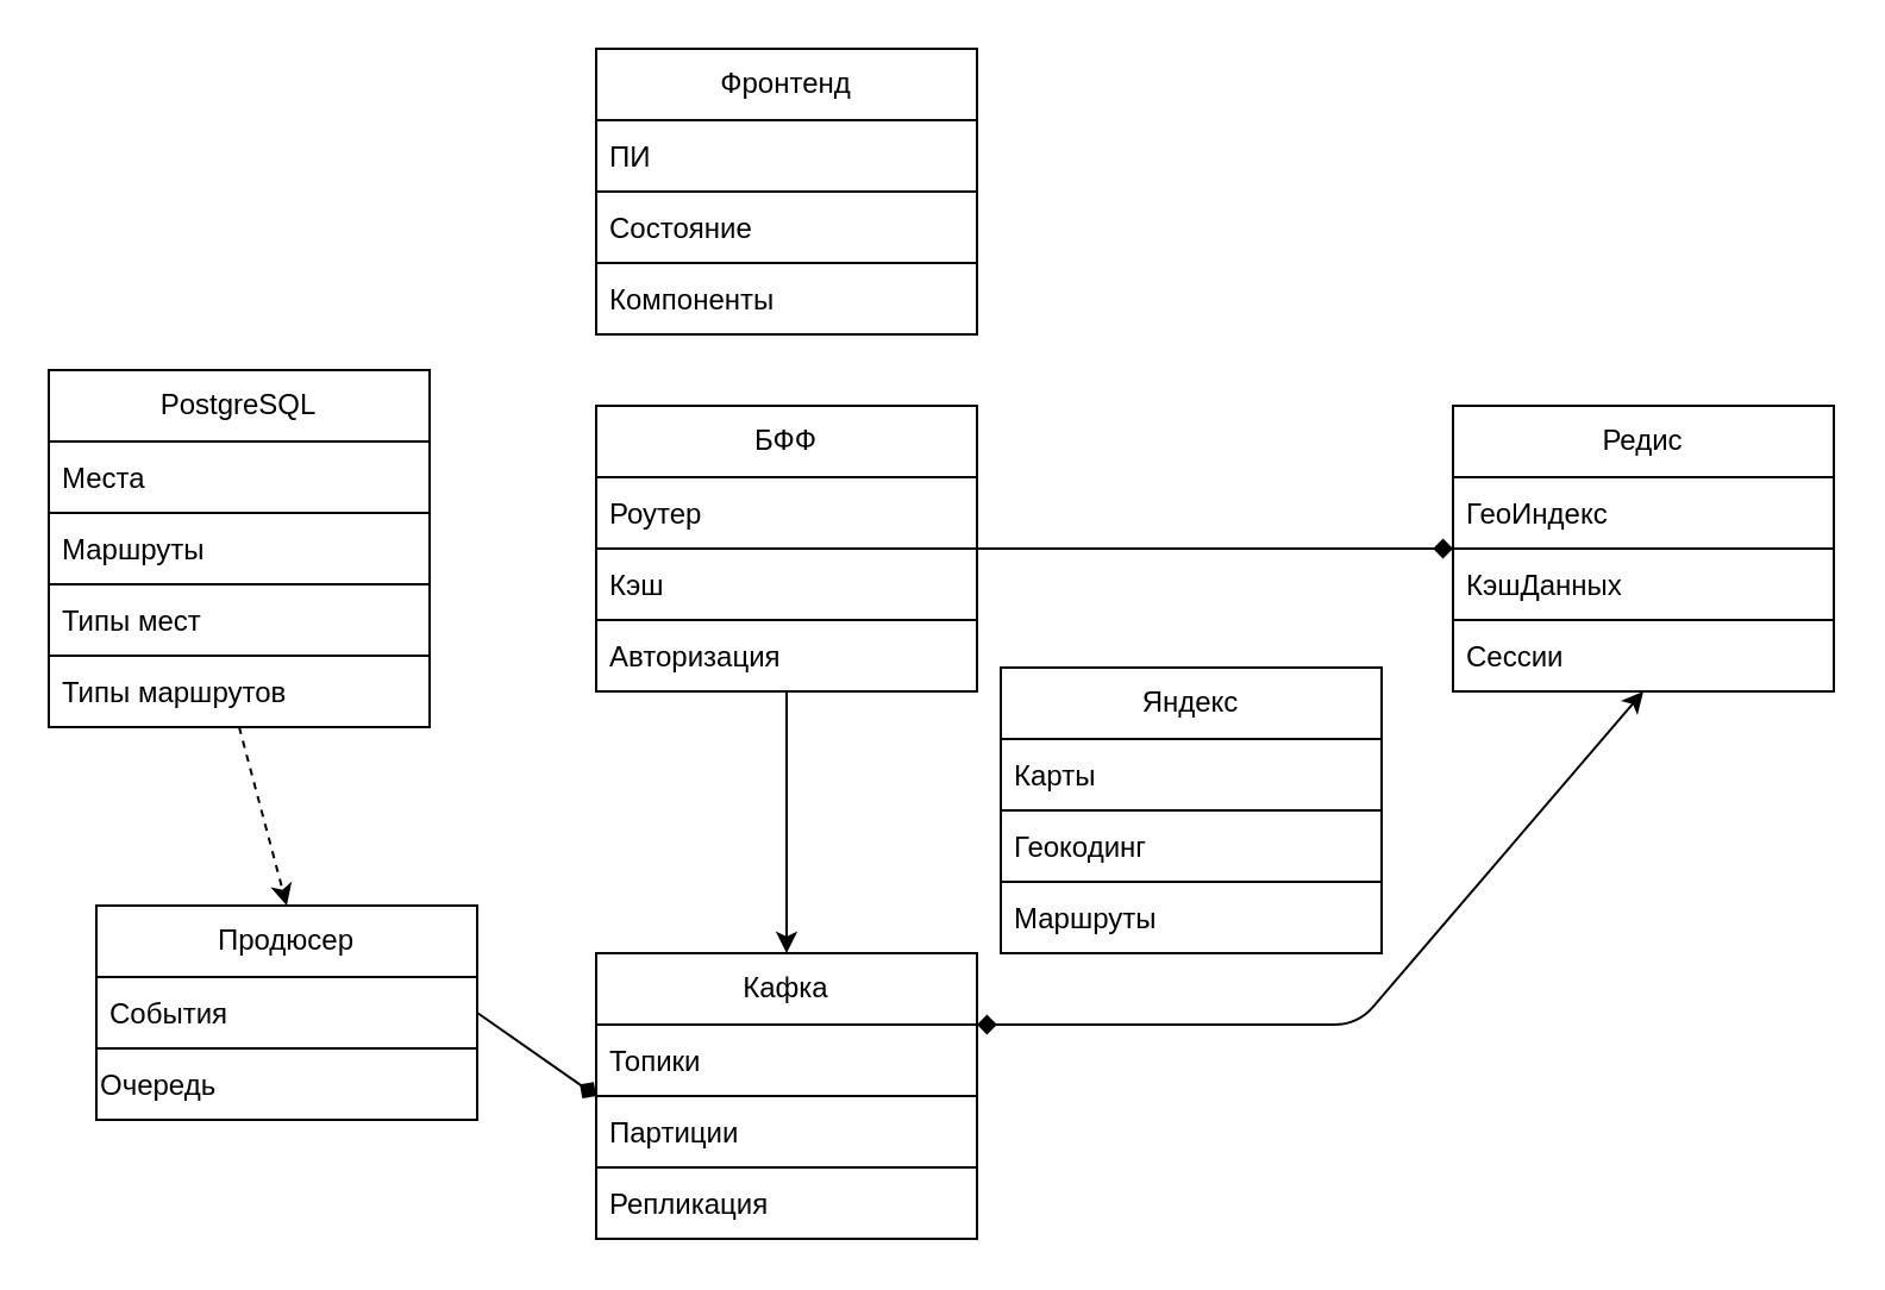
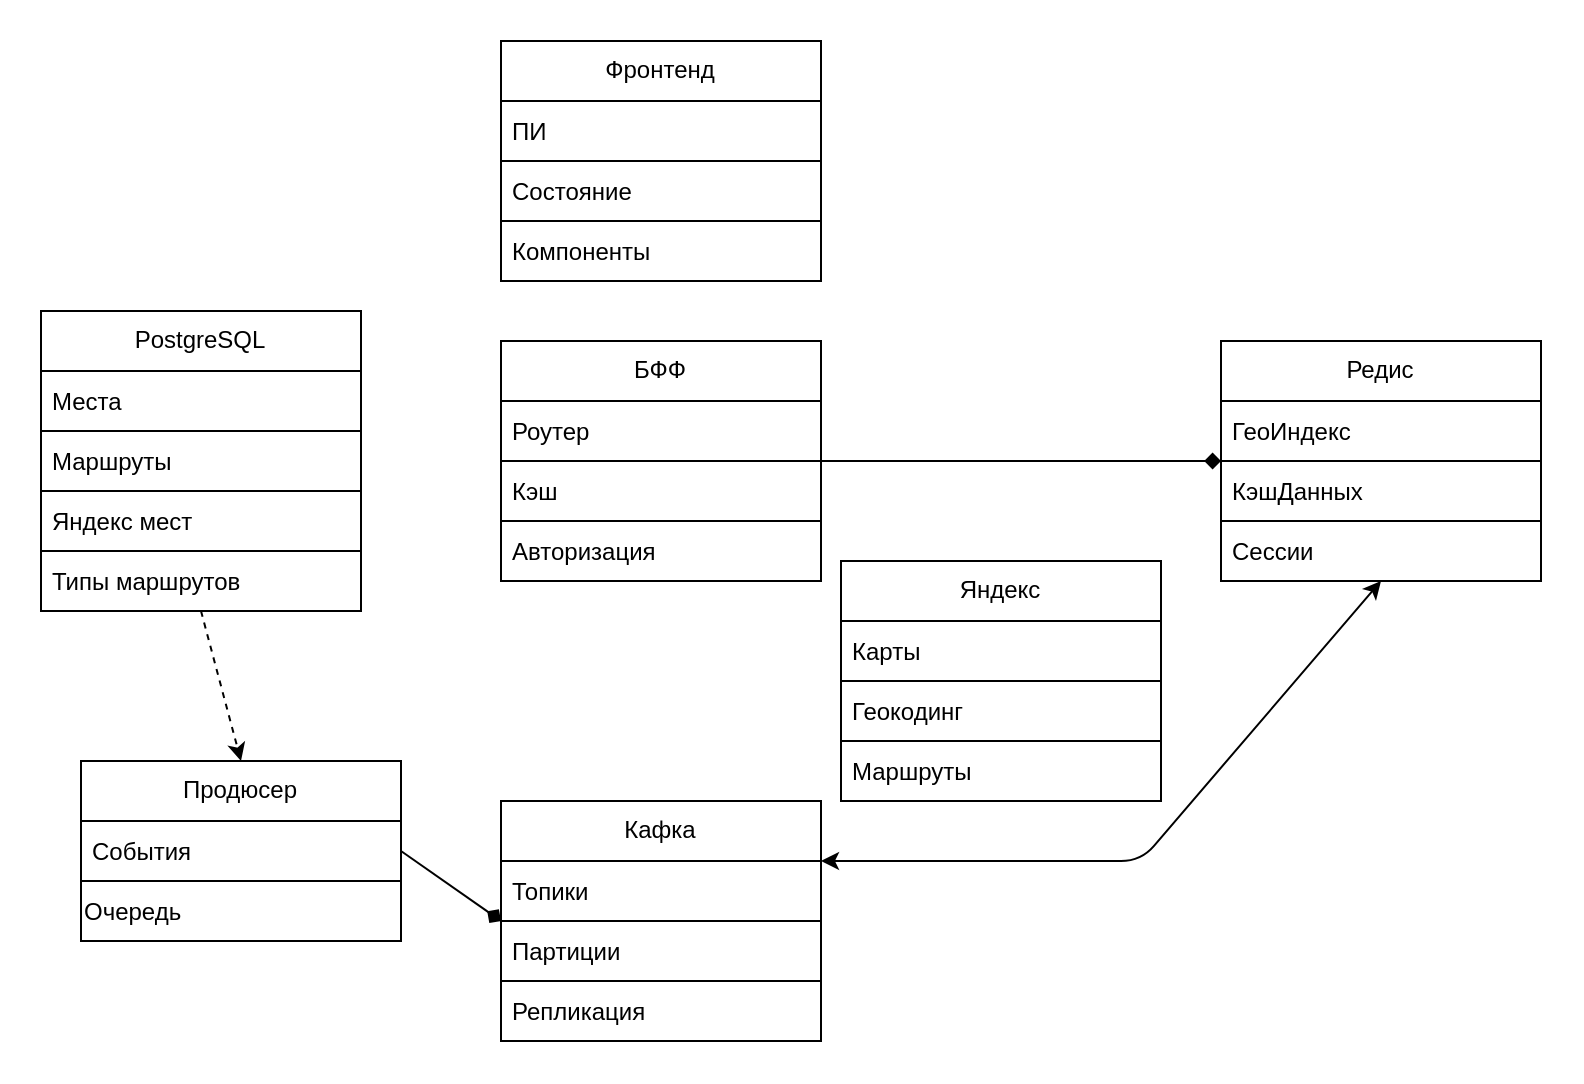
- <mxCell id="28" value="Типы мест" style="text;strokeColor=#000000;fillColor=#ffffff;align=left;verticalAlign=middle;spacingLeft=4;spacingRight=4;overflow=hidden;points=[[0,0.5],[1,0.5]];portConstraint=eastwest;rotatable=0;fontColor=#000000;" parent="25" vertex="1"><mxGeometry y="90" width="160" height="30" as="geometry" /></mxCell>
+ <mxCell id="28" value="Яндекс мест" style="text;strokeColor=#000000;fillColor=#ffffff;align=left;verticalAlign=middle;spacingLeft=4;spacingRight=4;overflow=hidden;points=[[0,0.5],[1,0.5]];portConstraint=eastwest;rotatable=0;fontColor=#000000;" parent="25" vertex="1"><mxGeometry y="90" width="160" height="30" as="geometry" /></mxCell>
- <mxCell id="33" value="" style="endArrow=classic;html=1;strokeColor=#000000;exitX=0.5;exitY=1;exitDx=0;exitDy=0;entryX=0.5;entryY=0;entryDx=0;entryDy=0;" parent="1" source="6" target="17" edge="1"><mxGeometry width="50" height="50" relative="1" as="geometry" /></mxCell>
- <mxCell id="34" value="" style="endArrow=diamond;startArrow=classic;html=1;strokeColor=#000000;exitX=0.5;exitY=1;exitDx=0;exitDy=0;entryX=1;entryY=0.25;entryDx=0;entryDy=0;" parent="1" source="10" target="17" edge="1"><mxGeometry width="50" height="50" relative="1" as="geometry"><mxPoint x="570" y="290" as="sourcePoint" /><mxPoint x="410" y="410" as="targetPoint" /><Array as="points"><mxPoint x="570" y="430" /></Array></mxGeometry></mxCell>
+ <mxCell id="34" value="" style="endArrow=classic;startArrow=classic;html=1;strokeColor=#000000;exitX=0.5;exitY=1;exitDx=0;exitDy=0;entryX=1;entryY=0.25;entryDx=0;entryDy=0;" parent="1" source="10" target="17" edge="1"><mxGeometry width="50" height="50" relative="1" as="geometry"><mxPoint x="570" y="290" as="sourcePoint" /><mxPoint x="410" y="410" as="targetPoint" /><Array as="points"><mxPoint x="570" y="430" /></Array></mxGeometry></mxCell>
